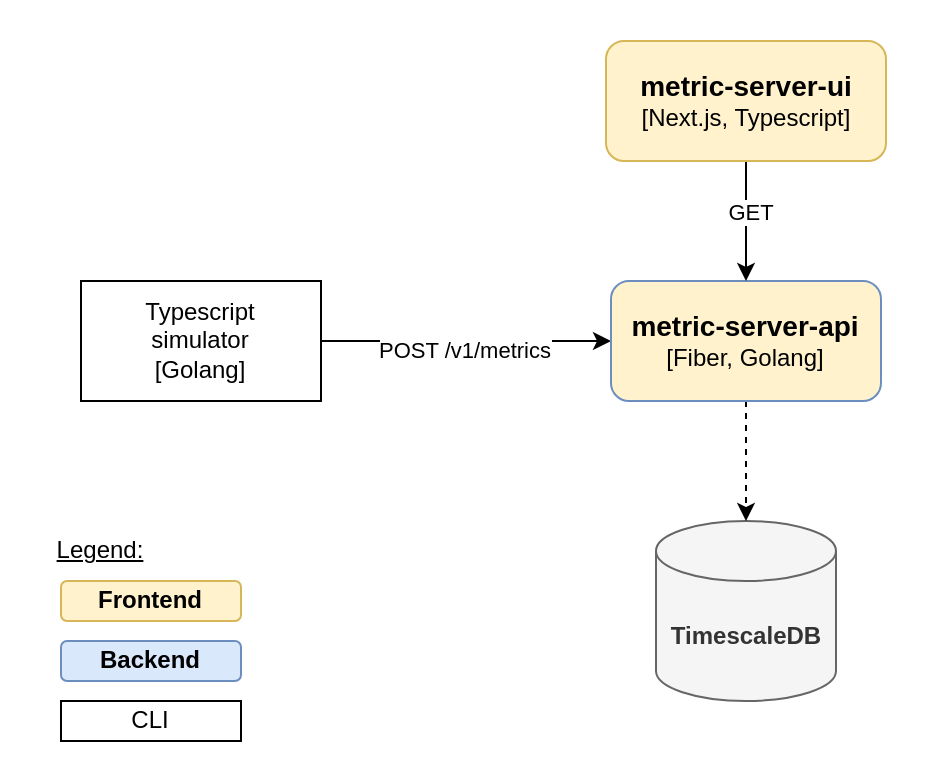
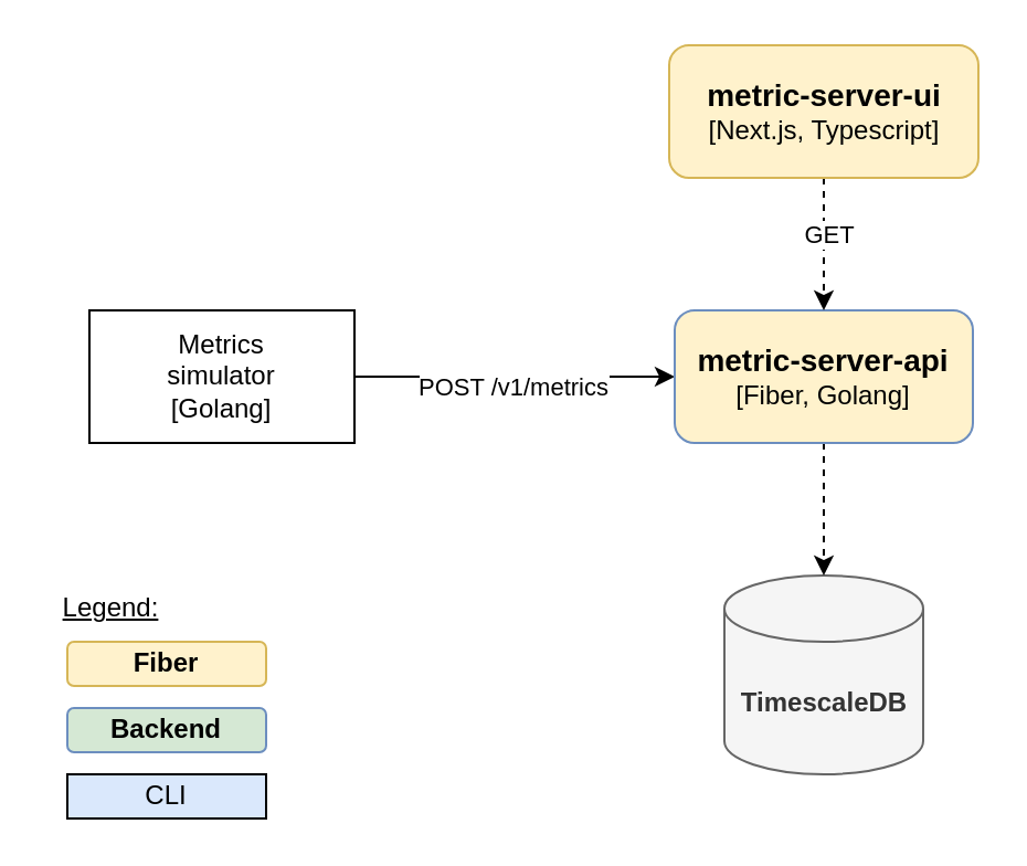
- <mxCell id="8" style="edgeStyle=orthogonalEdgeStyle;rounded=0;orthogonalLoop=1;jettySize=auto;html=1;" edge="1" parent="1" source="10" target="7"><mxGeometry relative="1" as="geometry" /></mxCell>
+ <mxCell id="8" style="edgeStyle=orthogonalEdgeStyle;rounded=0;orthogonalLoop=1;jettySize=auto;html=1;dashed=1;" edge="1" parent="1" source="10" target="7"><mxGeometry relative="1" as="geometry" /></mxCell>
- <mxCell id="4" value="Typescript&lt;br&gt;simulator&lt;br&gt;[Golang]" style="rounded=0;whiteSpace=wrap;html=1;" vertex="1" parent="1"><mxGeometry x="40" y="140" width="120" height="60" as="geometry" /></mxCell>
+ <mxCell id="4" value="Metrics&lt;br&gt;simulator&lt;br&gt;[Golang]" style="rounded=0;whiteSpace=wrap;html=1;" vertex="1" parent="1"><mxGeometry x="40" y="140" width="120" height="60" as="geometry" /></mxCell>
- <mxCell id="13" value="&lt;b style=&quot;&quot;&gt;&lt;font style=&quot;font-size: 12px;&quot;&gt;Frontend&lt;/font&gt;&lt;/b&gt;" style="rounded=1;whiteSpace=wrap;html=1;fillColor=#fff2cc;strokeColor=#d6b656;" vertex="1" parent="1"><mxGeometry x="30" y="290" width="90" height="20" as="geometry" /></mxCell>
+ <mxCell id="13" value="&lt;b style=&quot;&quot;&gt;&lt;font style=&quot;font-size: 12px;&quot;&gt;Fiber&lt;/font&gt;&lt;/b&gt;" style="rounded=1;whiteSpace=wrap;html=1;fillColor=#fff2cc;strokeColor=#d6b656;" vertex="1" parent="1"><mxGeometry x="30" y="290" width="90" height="20" as="geometry" /></mxCell>
- <mxCell id="11" value="&lt;b&gt;Backend&lt;/b&gt;" style="rounded=1;whiteSpace=wrap;html=1;fillColor=#dae8fc;strokeColor=#6c8ebf;" vertex="1" parent="1"><mxGeometry x="30" y="320" width="90" height="20" as="geometry" /></mxCell>
+ <mxCell id="11" value="&lt;b&gt;Backend&lt;/b&gt;" style="rounded=1;whiteSpace=wrap;html=1;fillColor=#d5e8d4;strokeColor=#6c8ebf;" vertex="1" parent="1"><mxGeometry x="30" y="320" width="90" height="20" as="geometry" /></mxCell>
- <mxCell id="14" value="CLI" style="rounded=0;whiteSpace=wrap;html=1;" vertex="1" parent="1"><mxGeometry x="30" y="350" width="90" height="20" as="geometry" /></mxCell>
+ <mxCell id="14" value="CLI" style="rounded=0;whiteSpace=wrap;html=1;fillColor=#dae8fc;" vertex="1" parent="1"><mxGeometry x="30" y="350" width="90" height="20" as="geometry" /></mxCell>
